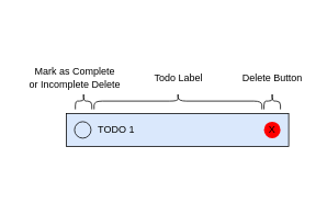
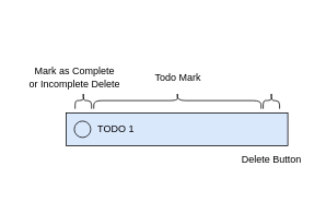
- <mxCell id="10" value="Todo Label" style="text;html=1;align=center;verticalAlign=middle;resizable=0;points=[];autosize=1;" vertex="1" parent="1"><mxGeometry x="180.63" y="84" width="70" height="20" as="geometry" /></mxCell>
+ <mxCell id="10" value="Todo Mark" style="text;html=1;align=center;verticalAlign=middle;resizable=0;points=[];autosize=1;" vertex="1" parent="1"><mxGeometry x="180.63" y="84" width="70" height="20" as="geometry" /></mxCell>
- <mxCell id="11" value="Delete Button" style="text;html=1;align=center;verticalAlign=middle;resizable=0;points=[];autosize=1;" vertex="1" parent="1"><mxGeometry x="285" y="84" width="90" height="20" as="geometry" /></mxCell>
+ <mxCell id="11" value="Delete Button" style="text;html=1;align=center;verticalAlign=middle;resizable=0;points=[];autosize=1;" vertex="1" parent="1"><mxGeometry x="285" y="184" width="90" height="20" as="geometry" /></mxCell>
- <mxCell id="4" value="X" style="ellipse;whiteSpace=wrap;html=1;aspect=fixed;fillColor=#FF0000;strokeColor=none;" parent="2" vertex="1"><mxGeometry x="240" y="10" width="20" height="20" as="geometry" /></mxCell>
